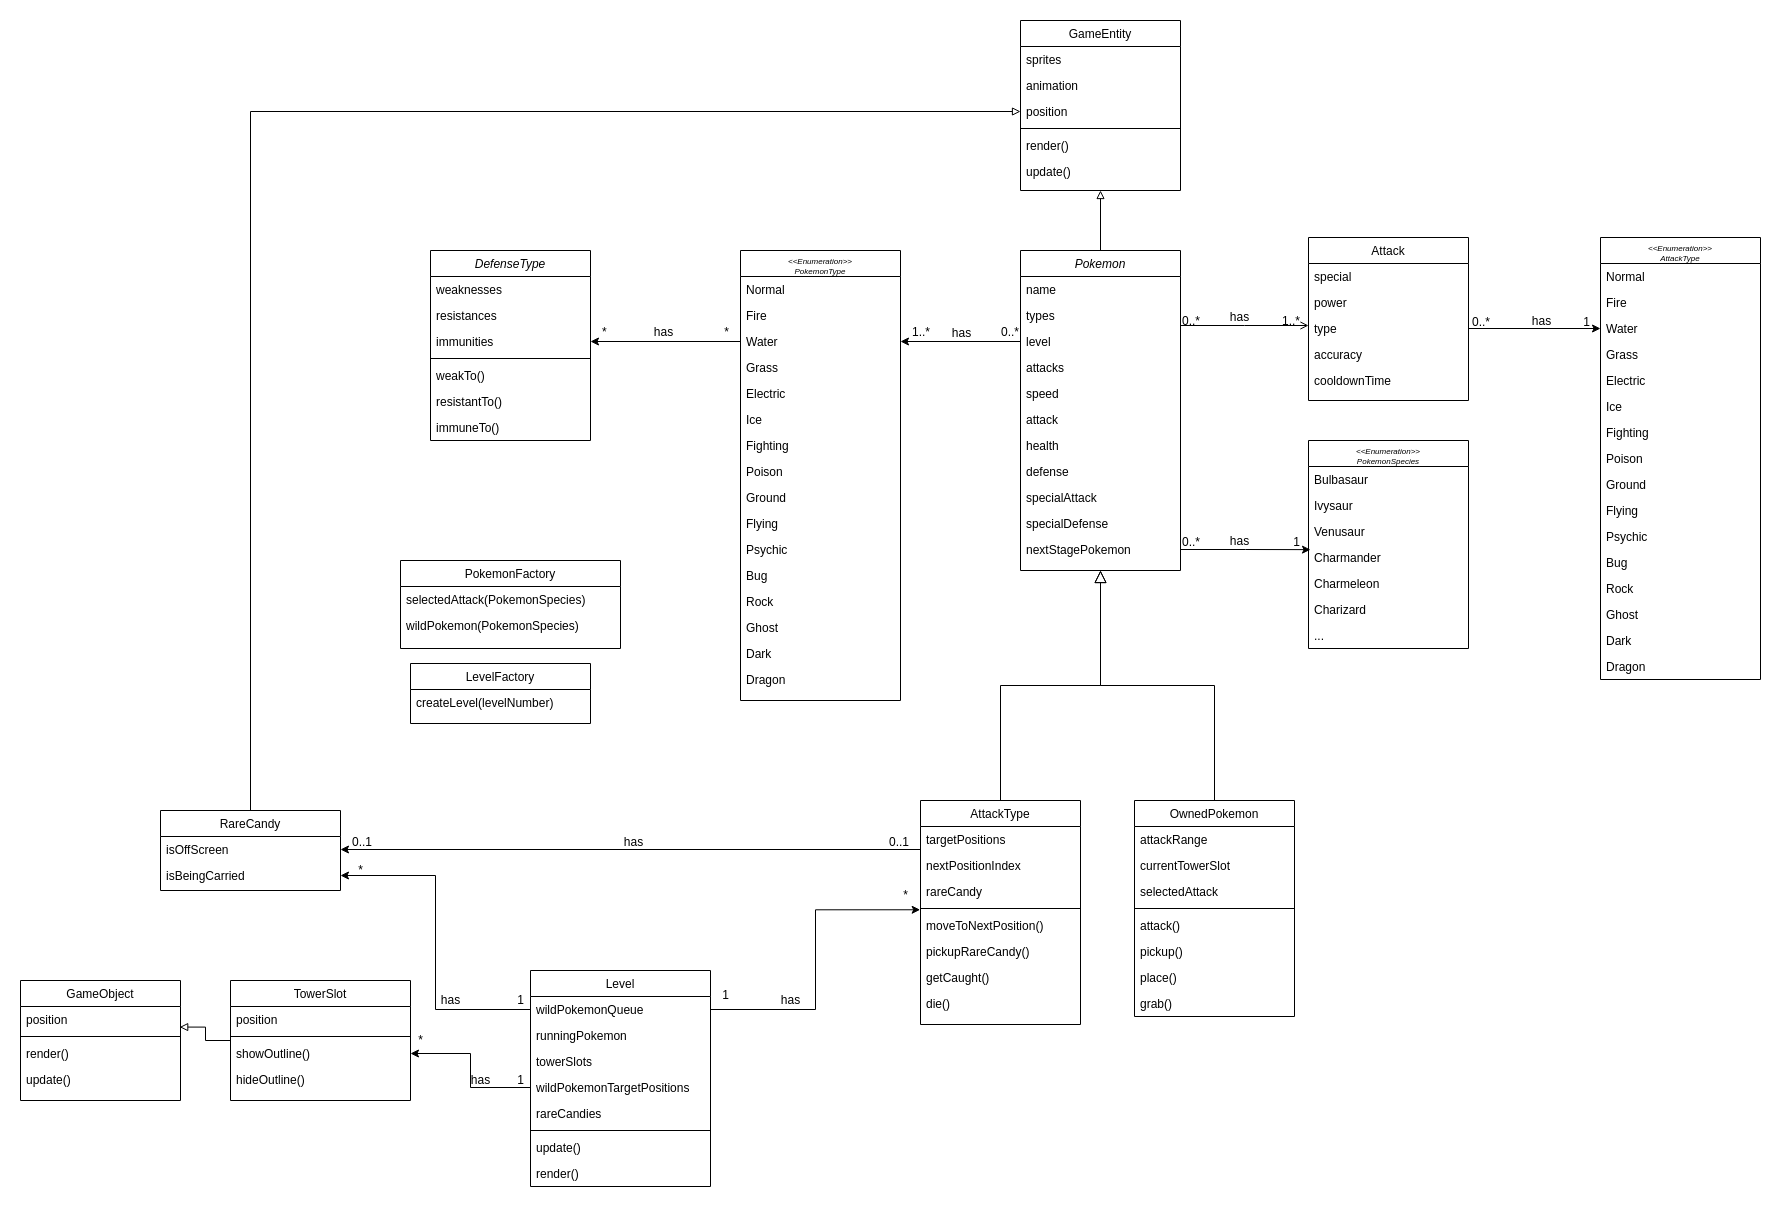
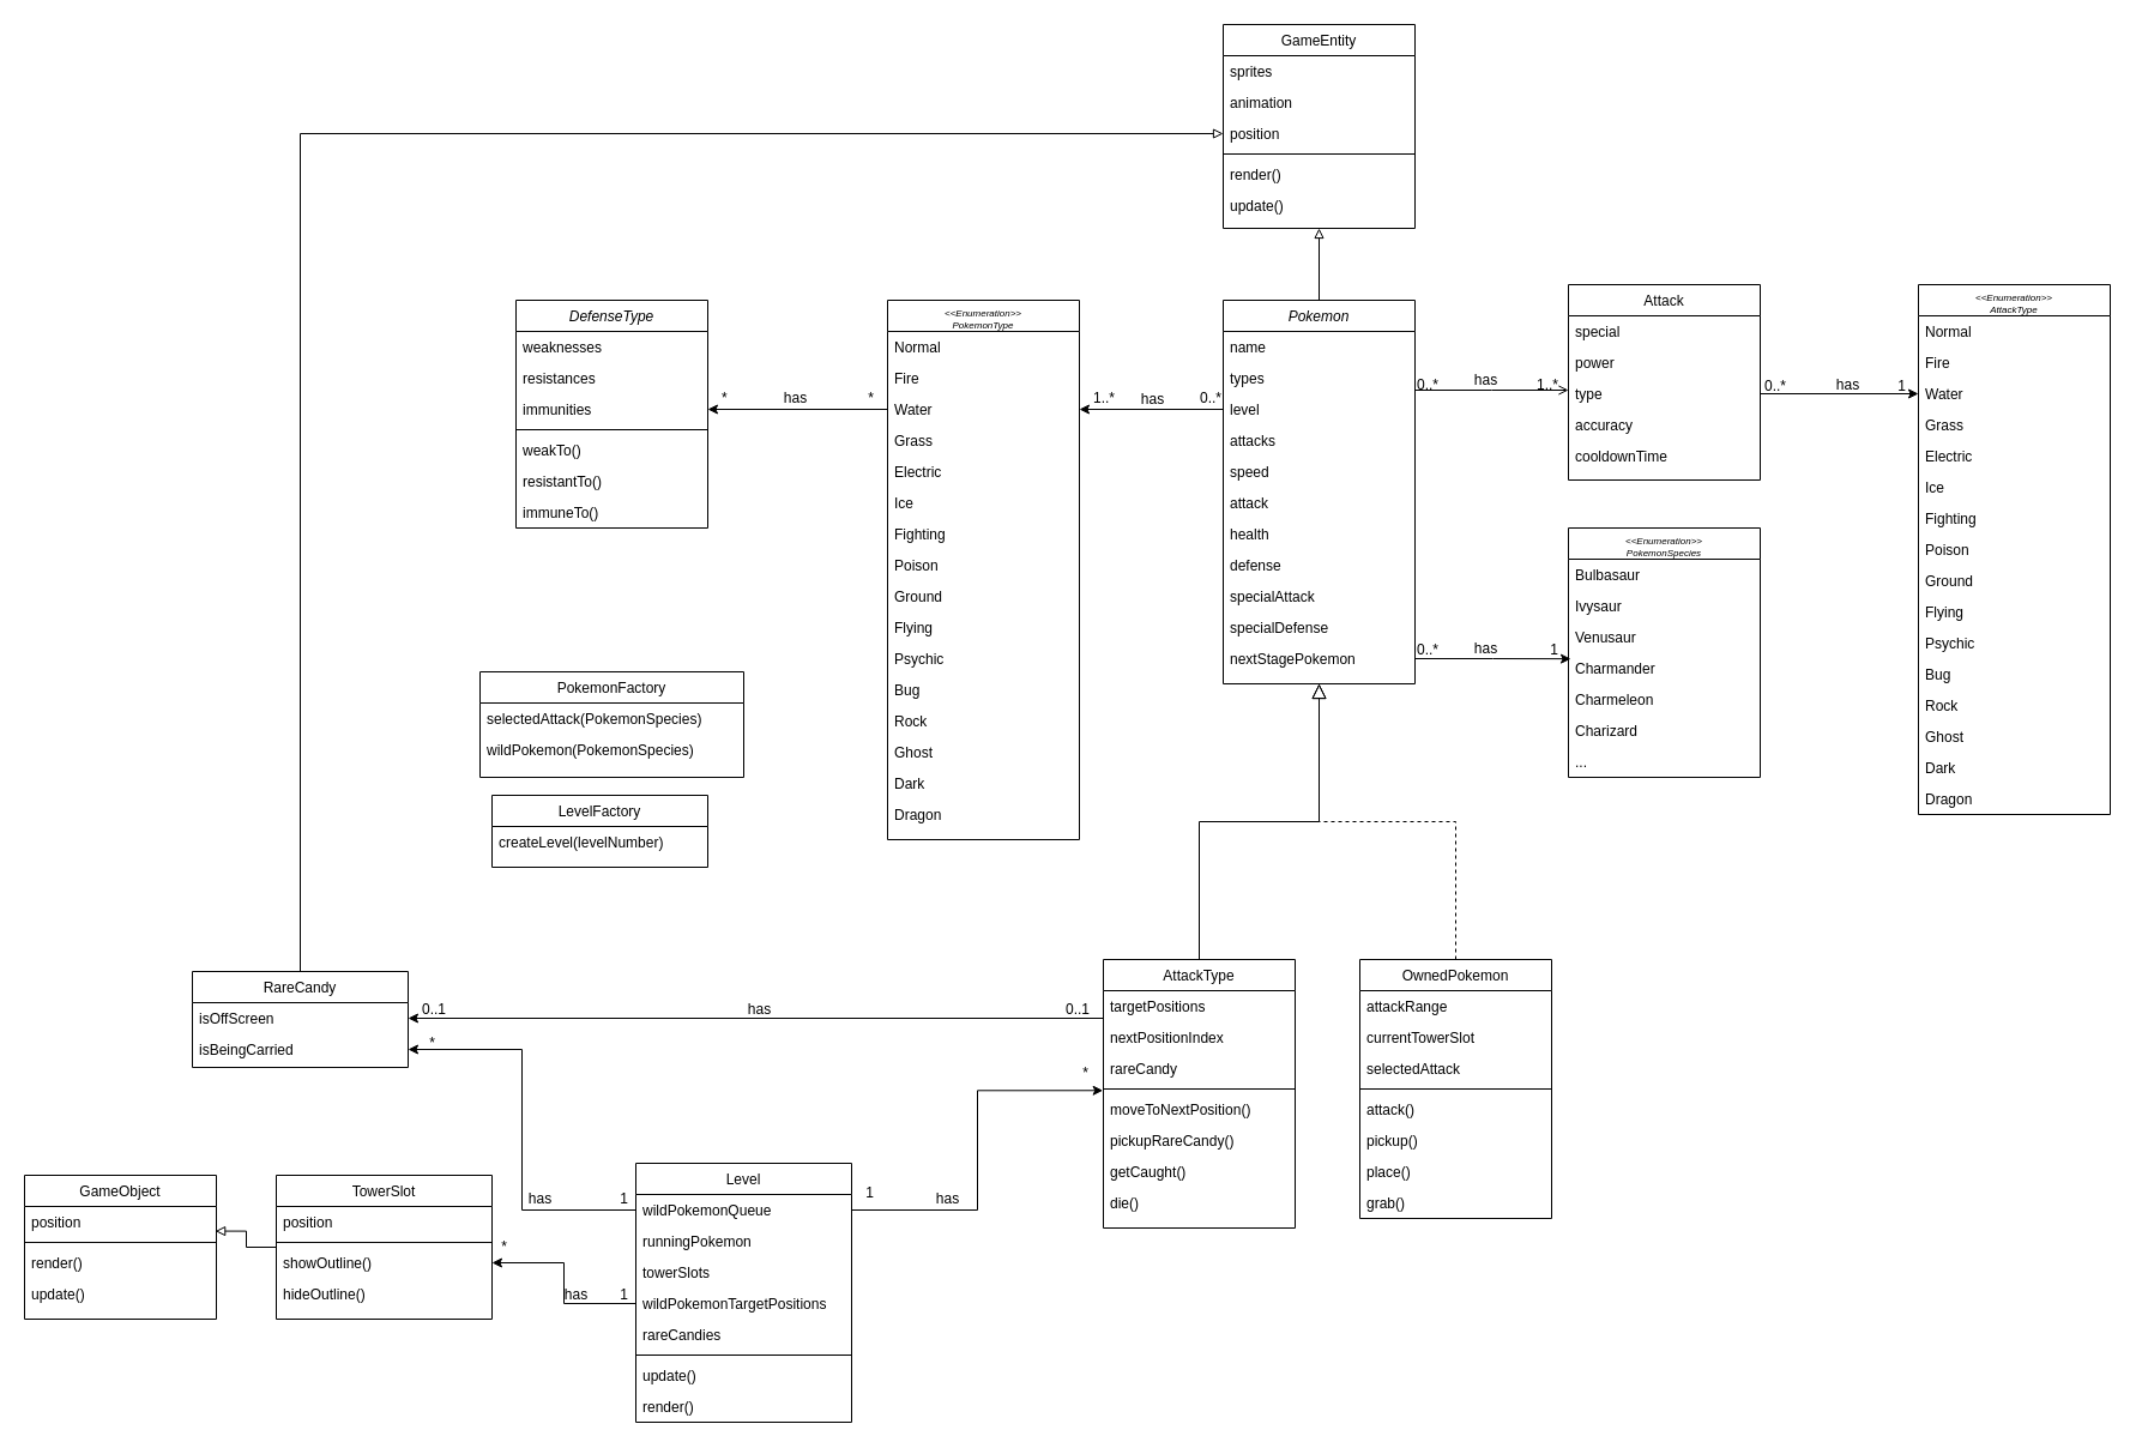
- <mxCell id="35" value="" style="endArrow=block;endSize=10;endFill=0;shadow=0;strokeWidth=1;rounded=0;edgeStyle=elbowEdgeStyle;elbow=vertical;" parent="1" source="26" target="4" edge="1"><mxGeometry width="160" relative="1" as="geometry"><mxPoint x="1010" y="503" as="sourcePoint" /><mxPoint x="1110" y="401" as="targetPoint" /></mxGeometry></mxCell>
+ <mxCell id="35" value="" style="endArrow=block;endSize=10;endFill=0;shadow=0;strokeWidth=1;rounded=0;edgeStyle=elbowEdgeStyle;elbow=vertical;dashed=1;" parent="1" source="26" target="4" edge="1"><mxGeometry width="160" relative="1" as="geometry"><mxPoint x="1010" y="503" as="sourcePoint" /><mxPoint x="1110" y="401" as="targetPoint" /></mxGeometry></mxCell>
